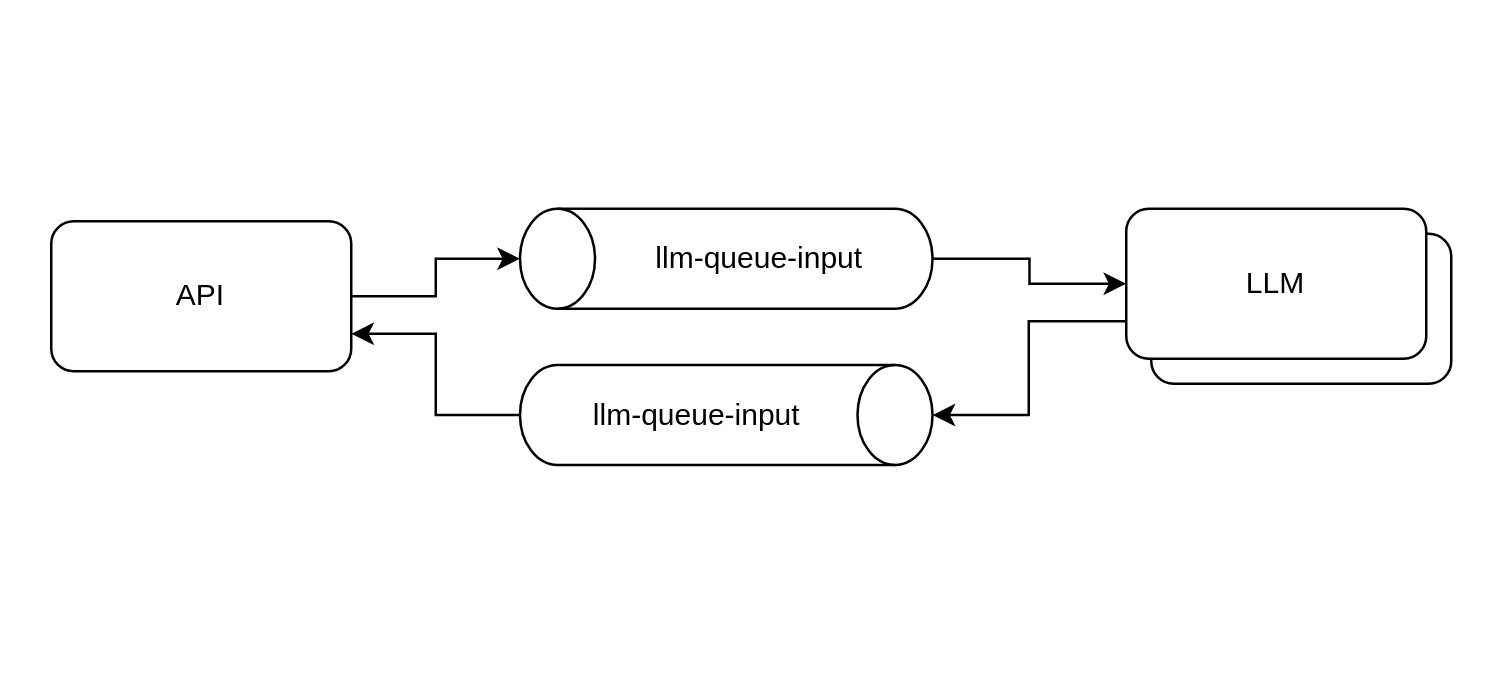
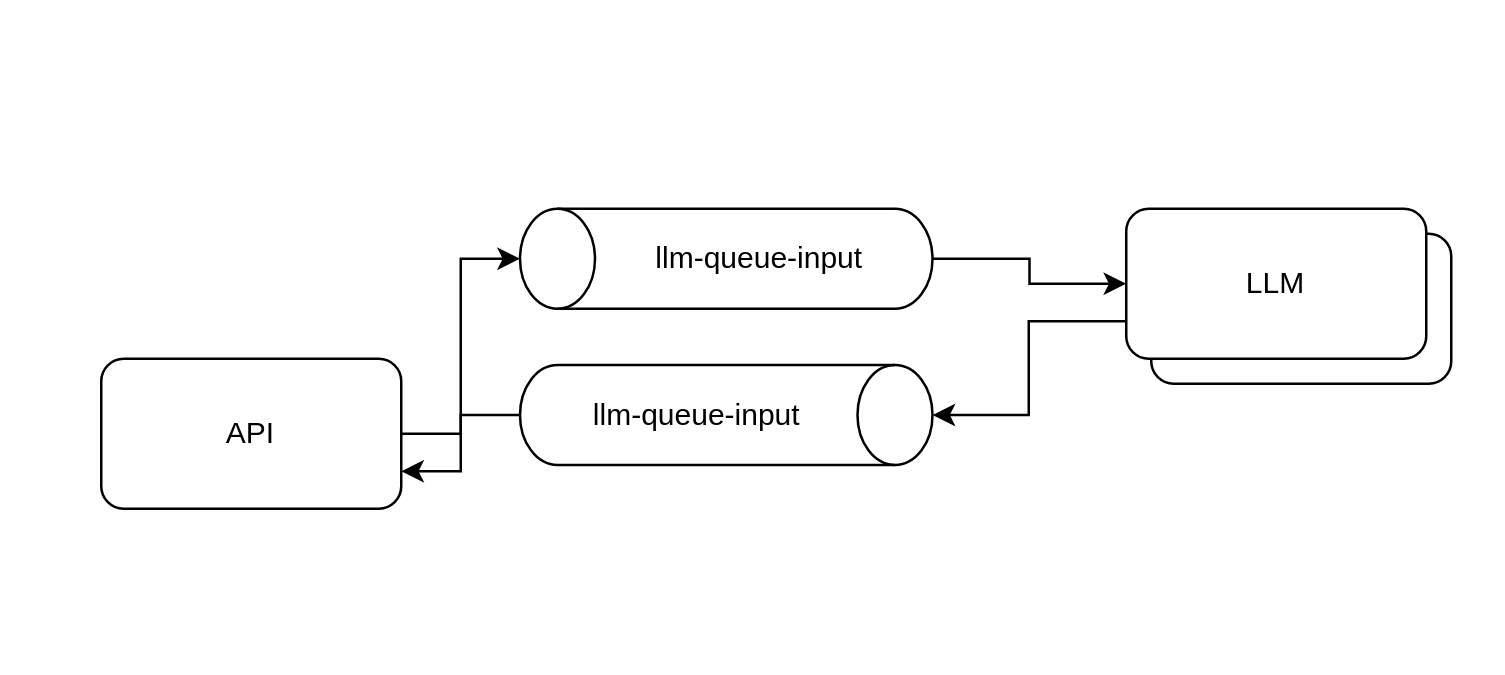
- <mxCell id="3" value="API" style="rounded=1;whiteSpace=wrap;html=1;" vertex="1" parent="1"><mxGeometry x="20" y="88" width="120" height="60" as="geometry" /></mxCell>
+ <mxCell id="3" value="API" style="rounded=1;whiteSpace=wrap;html=1;" vertex="1" parent="1"><mxGeometry x="40" y="143" width="120" height="60" as="geometry" /></mxCell>
